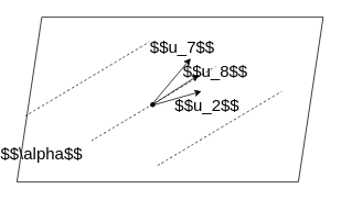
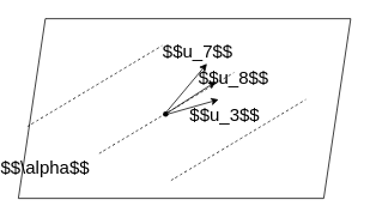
- <mxCell id="12" value="&lt;font style=&quot;font-size: 20px;&quot;&gt;$$u_2$$&lt;/font&gt;" style="text;html=1;align=center;verticalAlign=middle;whiteSpace=wrap;rounded=0;" vertex="1" parent="1"><mxGeometry x="220" y="111" width="60" height="30" as="geometry" /></mxCell>
+ <mxCell id="12" value="&lt;font style=&quot;font-size: 20px;&quot;&gt;$$u_3$$&lt;/font&gt;" style="text;html=1;align=center;verticalAlign=middle;whiteSpace=wrap;rounded=0;" vertex="1" parent="1"><mxGeometry x="220" y="111" width="60" height="30" as="geometry" /></mxCell>
